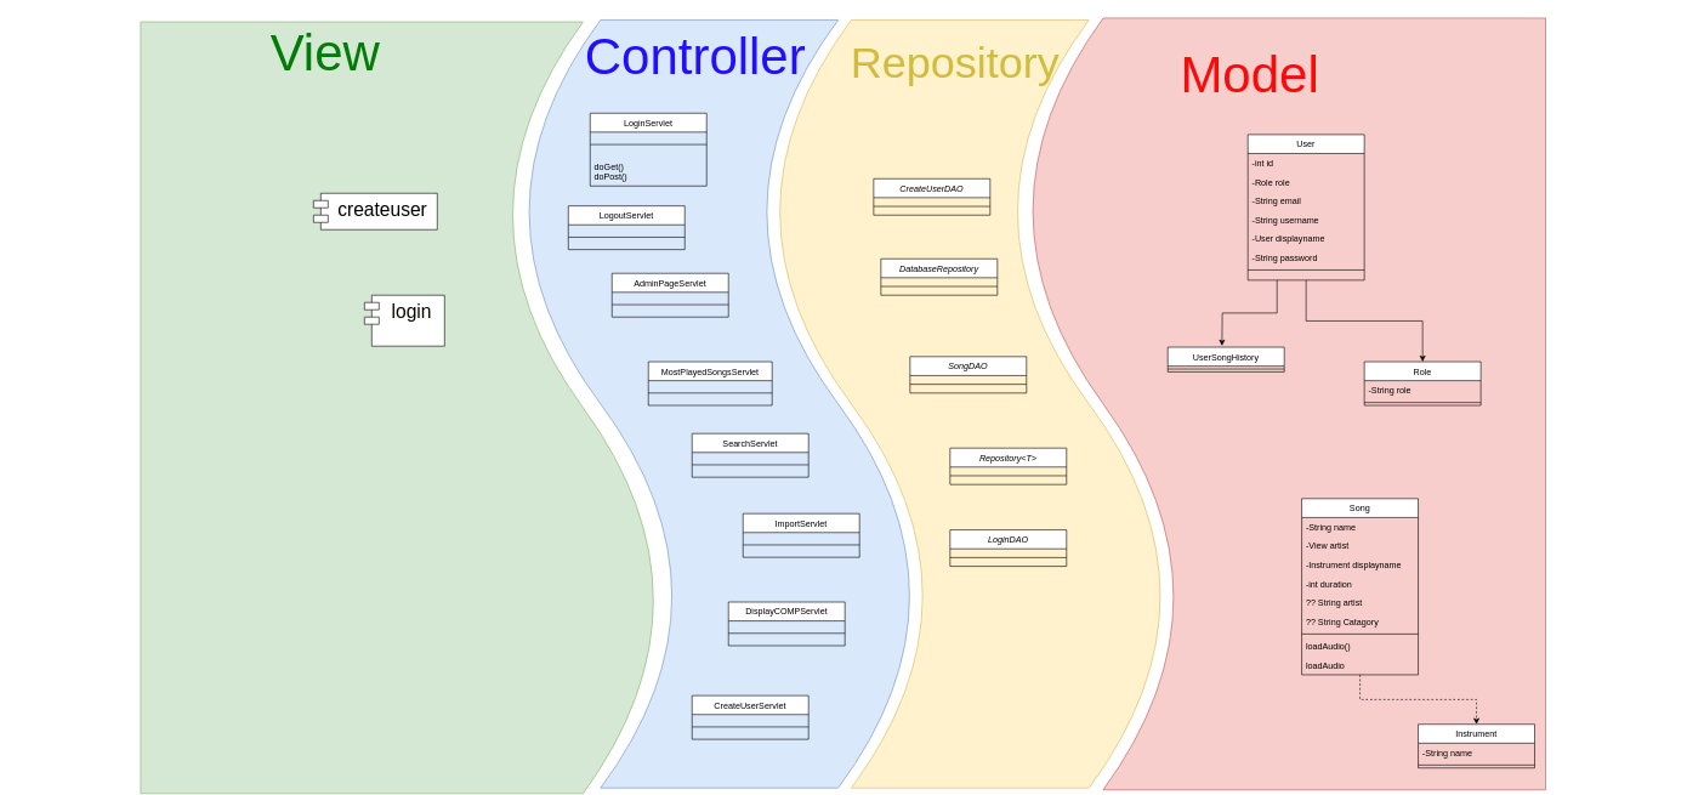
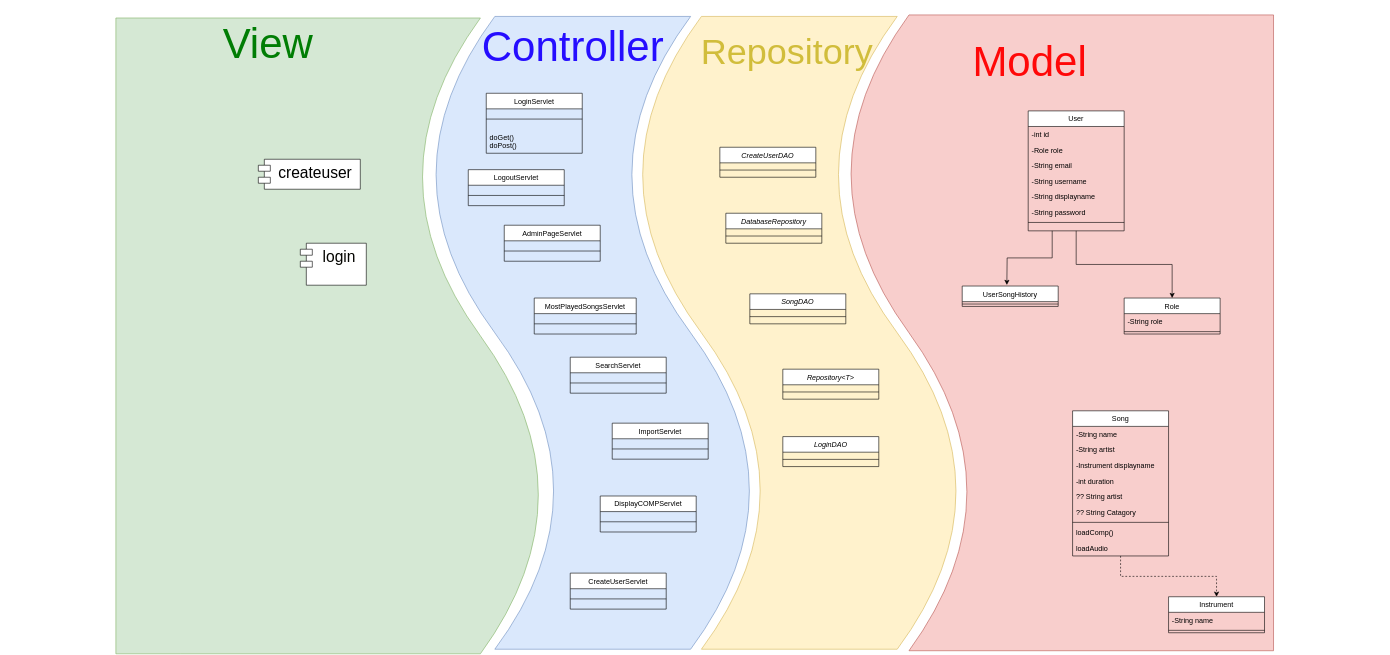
- <mxCell id="24" value="-User displayname" style="text;align=left;verticalAlign=top;spacingLeft=4;spacingRight=4;overflow=hidden;rotatable=0;points=[[0,0.5],[1,0.5]];portConstraint=eastwest;rounded=0;shadow=0;html=0;" vertex="1" parent="19"><mxGeometry y="130" width="160" height="26" as="geometry" /></mxCell>
+ <mxCell id="24" value="-String displayname" style="text;align=left;verticalAlign=top;spacingLeft=4;spacingRight=4;overflow=hidden;rotatable=0;points=[[0,0.5],[1,0.5]];portConstraint=eastwest;rounded=0;shadow=0;html=0;" vertex="1" parent="19"><mxGeometry y="130" width="160" height="26" as="geometry" /></mxCell>
- <mxCell id="7" value="-View artist" style="text;align=left;verticalAlign=top;spacingLeft=4;spacingRight=4;overflow=hidden;rotatable=0;points=[[0,0.5],[1,0.5]];portConstraint=eastwest;" vertex="1" parent="5"><mxGeometry y="52" width="160" height="26" as="geometry" /></mxCell>
+ <mxCell id="7" value="-String artist" style="text;align=left;verticalAlign=top;spacingLeft=4;spacingRight=4;overflow=hidden;rotatable=0;points=[[0,0.5],[1,0.5]];portConstraint=eastwest;" vertex="1" parent="5"><mxGeometry y="52" width="160" height="26" as="geometry" /></mxCell>
- <mxCell id="13" value="loadAudio()" style="text;align=left;verticalAlign=top;spacingLeft=4;spacingRight=4;overflow=hidden;rotatable=0;points=[[0,0.5],[1,0.5]];portConstraint=eastwest;" vertex="1" parent="5"><mxGeometry y="190" width="160" height="26" as="geometry" /></mxCell>
+ <mxCell id="13" value="loadComp()" style="text;align=left;verticalAlign=top;spacingLeft=4;spacingRight=4;overflow=hidden;rotatable=0;points=[[0,0.5],[1,0.5]];portConstraint=eastwest;" vertex="1" parent="5"><mxGeometry y="190" width="160" height="26" as="geometry" /></mxCell>
